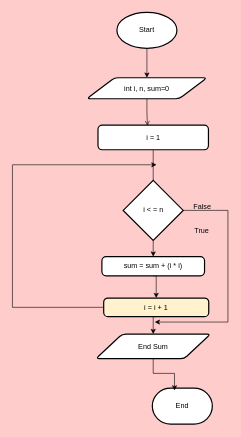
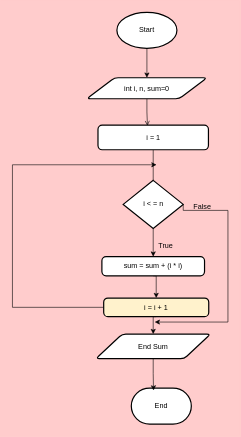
- <mxCell id="11" value="i &amp;lt; = n" style="strokeWidth=2;html=1;shape=mxgraph.flowchart.decision;whiteSpace=wrap;" vertex="1" parent="1"><mxGeometry x="204.5" y="300" width="100" height="100" as="geometry" /></mxCell>
+ <mxCell id="11" value="i &amp;lt; = n" style="strokeWidth=2;html=1;shape=mxgraph.flowchart.decision;whiteSpace=wrap;" vertex="1" parent="1"><mxGeometry x="204.5" y="300" width="100" height="80" as="geometry" /></mxCell>
- <mxCell id="20" value="True" style="text;html=1;align=center;verticalAlign=middle;resizable=0;points=[];autosize=1;strokeColor=none;fillColor=none;" vertex="1" parent="1"><mxGeometry x="318" y="375" width="34" height="18" as="geometry" /></mxCell>
+ <mxCell id="20" value="True" style="text;html=1;align=center;verticalAlign=middle;resizable=0;points=[];autosize=1;strokeColor=none;fillColor=none;" vertex="1" parent="1"><mxGeometry x="258" y="400" width="34" height="18" as="geometry" /></mxCell>
- <mxCell id="4" value="End" style="strokeWidth=2;html=1;shape=mxgraph.flowchart.terminator;whiteSpace=wrap;" vertex="1" parent="1"><mxGeometry x="253" y="646" width="100" height="60" as="geometry" /></mxCell>
+ <mxCell id="4" value="End" style="strokeWidth=2;html=1;shape=mxgraph.flowchart.terminator;whiteSpace=wrap;" vertex="1" parent="1"><mxGeometry x="218" y="646" width="100" height="60" as="geometry" /></mxCell>
